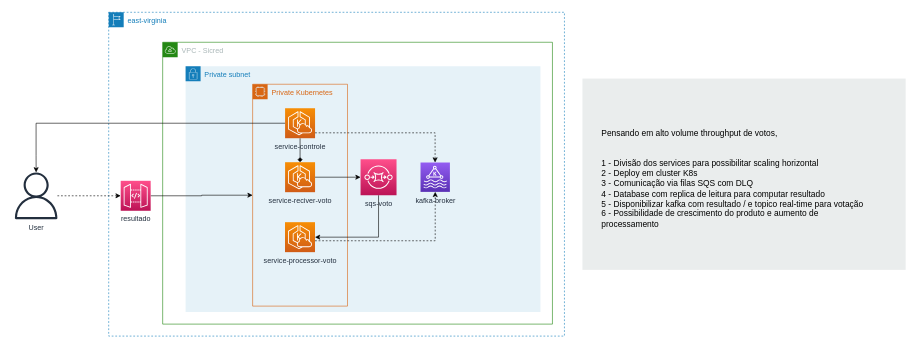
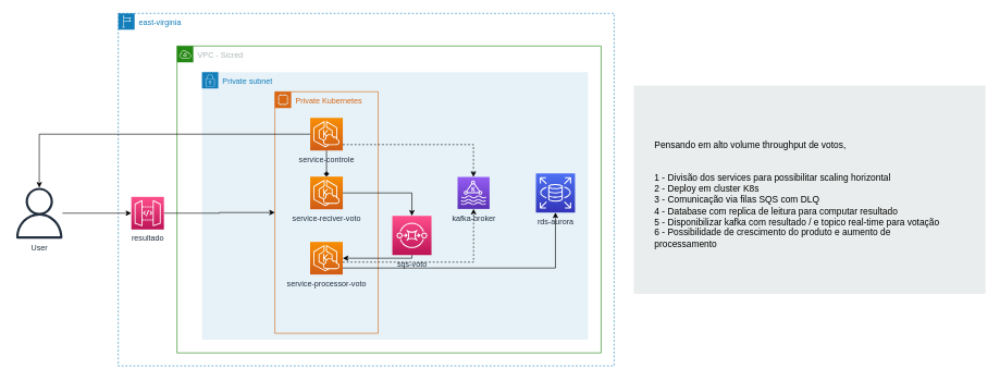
- <mxCell id="14" value="sqs-voto" style="sketch=0;points=[[0,0,0],[0.25,0,0],[0.5,0,0],[0.75,0,0],[1,0,0],[0,1,0],[0.25,1,0],[0.5,1,0],[0.75,1,0],[1,1,0],[0,0.25,0],[0,0.5,0],[0,0.75,0],[1,0.25,0],[1,0.5,0],[1,0.75,0]];outlineConnect=0;fontColor=#232F3E;gradientColor=#FF4F8B;gradientDirection=north;fillColor=#BC1356;strokeColor=#ffffff;dashed=0;verticalLabelPosition=bottom;verticalAlign=top;align=center;html=1;fontSize=12;fontStyle=0;aspect=fixed;shape=mxgraph.aws4.resourceIcon;resIcon=mxgraph.aws4.sqs;" vertex="1" parent="5"><mxGeometry x="291.75" y="155" width="60" height="60" as="geometry" /></mxCell>
+ <mxCell id="14" value="sqs-voto" style="sketch=0;points=[[0,0,0],[0.25,0,0],[0.5,0,0],[0.75,0,0],[1,0,0],[0,1,0],[0.25,1,0],[0.5,1,0],[0.75,1,0],[1,1,0],[0,0.25,0],[0,0.5,0],[0,0.75,0],[1,0.25,0],[1,0.5,0],[1,0.75,0]];outlineConnect=0;fontColor=#232F3E;gradientColor=#FF4F8B;gradientDirection=north;fillColor=#BC1356;strokeColor=#ffffff;dashed=0;verticalLabelPosition=bottom;verticalAlign=top;align=center;html=1;fontSize=12;fontStyle=0;aspect=fixed;shape=mxgraph.aws4.resourceIcon;resIcon=mxgraph.aws4.sqs;" vertex="1" parent="5"><mxGeometry x="291.75" y="220" width="60" height="60" as="geometry" /></mxCell>
+ <mxCell id="11" value="rds-aurora" style="sketch=0;points=[[0,0,0],[0.25,0,0],[0.5,0,0],[0.75,0,0],[1,0,0],[0,1,0],[0.25,1,0],[0.5,1,0],[0.75,1,0],[1,1,0],[0,0.25,0],[0,0.5,0],[0,0.75,0],[1,0.25,0],[1,0.5,0],[1,0.75,0]];outlineConnect=0;fontColor=#232F3E;gradientColor=#4D72F3;gradientDirection=north;fillColor=#3334B9;strokeColor=#ffffff;dashed=0;verticalLabelPosition=bottom;verticalAlign=top;align=center;html=1;fontSize=12;fontStyle=0;aspect=fixed;shape=mxgraph.aws4.resourceIcon;resIcon=mxgraph.aws4.rds;" vertex="1" parent="5"><mxGeometry x="511.75" y="155" width="60" height="60" as="geometry" /></mxCell>
- <mxCell id="22" style="edgeStyle=orthogonalEdgeStyle;rounded=0;orthogonalLoop=1;jettySize=auto;html=1;entryX=0;entryY=0.5;entryDx=0;entryDy=0;entryPerimeter=0;dashed=1;" edge="1" parent="1" source="23" target="21"><mxGeometry relative="1" as="geometry" /></mxCell>
+ <mxCell id="22" style="edgeStyle=orthogonalEdgeStyle;rounded=0;orthogonalLoop=1;jettySize=auto;html=1;entryX=0;entryY=0.5;entryDx=0;entryDy=0;entryPerimeter=0;" edge="1" parent="1" source="23" target="21"><mxGeometry relative="1" as="geometry" /></mxCell>
+ <mxCell id="16" style="edgeStyle=orthogonalEdgeStyle;rounded=0;orthogonalLoop=1;jettySize=auto;html=1;entryX=0.5;entryY=1;entryDx=0;entryDy=0;entryPerimeter=0;" edge="1" parent="5" source="10" target="11"><mxGeometry relative="1" as="geometry"><Array as="points"><mxPoint x="542" y="300" /></Array></mxGeometry></mxCell>
